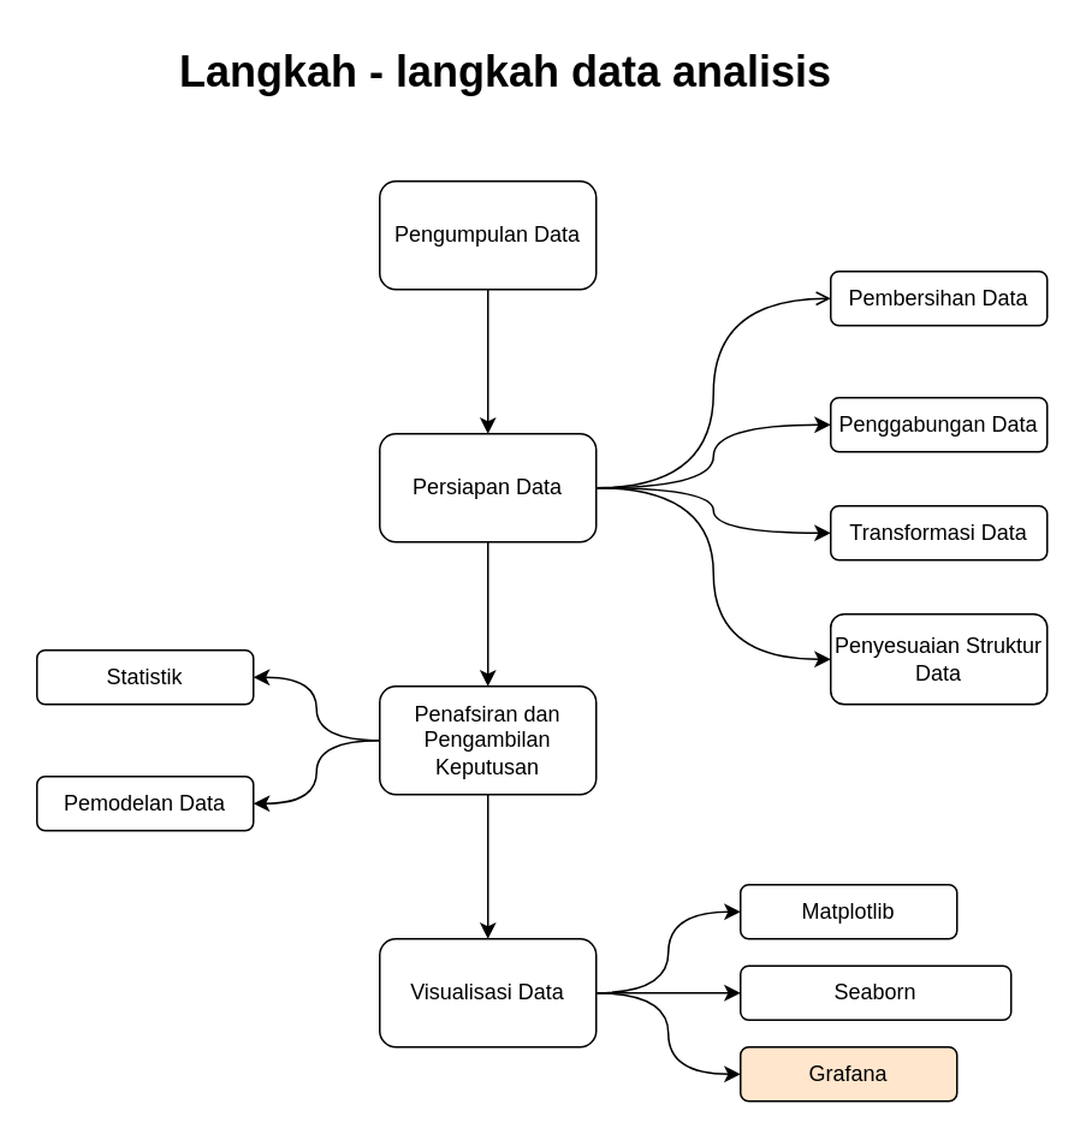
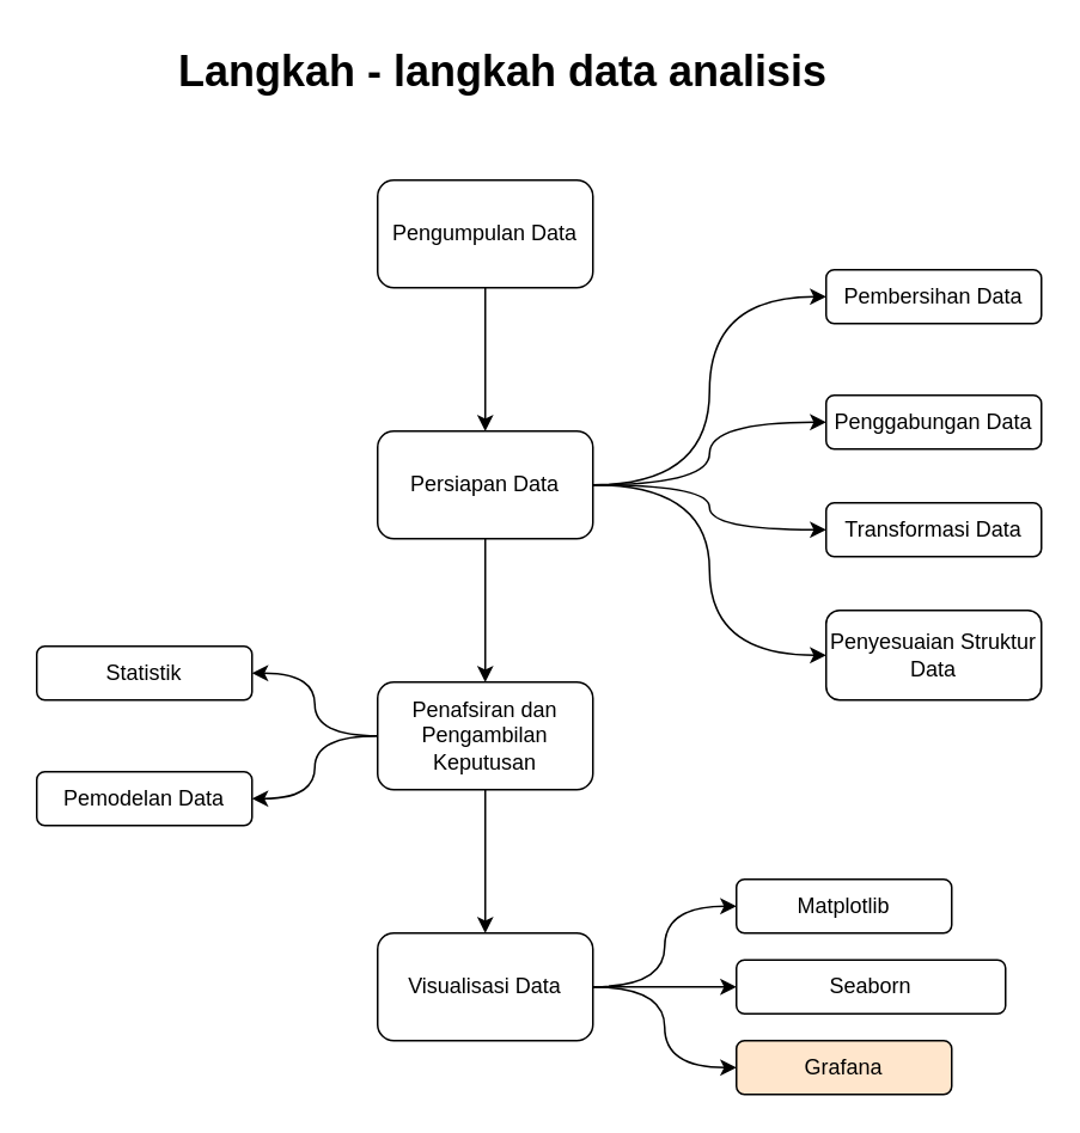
- <mxCell id="5" style="edgeStyle=orthogonalEdgeStyle;html=1;entryX=0;entryY=0.5;entryDx=0;entryDy=0;curved=1;endArrow=open;" edge="1" parent="1" source="10" target="11"><mxGeometry relative="1" as="geometry" /></mxCell>
+ <mxCell id="5" style="edgeStyle=orthogonalEdgeStyle;html=1;entryX=0;entryY=0.5;entryDx=0;entryDy=0;curved=1;" edge="1" parent="1" source="10" target="11"><mxGeometry relative="1" as="geometry" /></mxCell>
